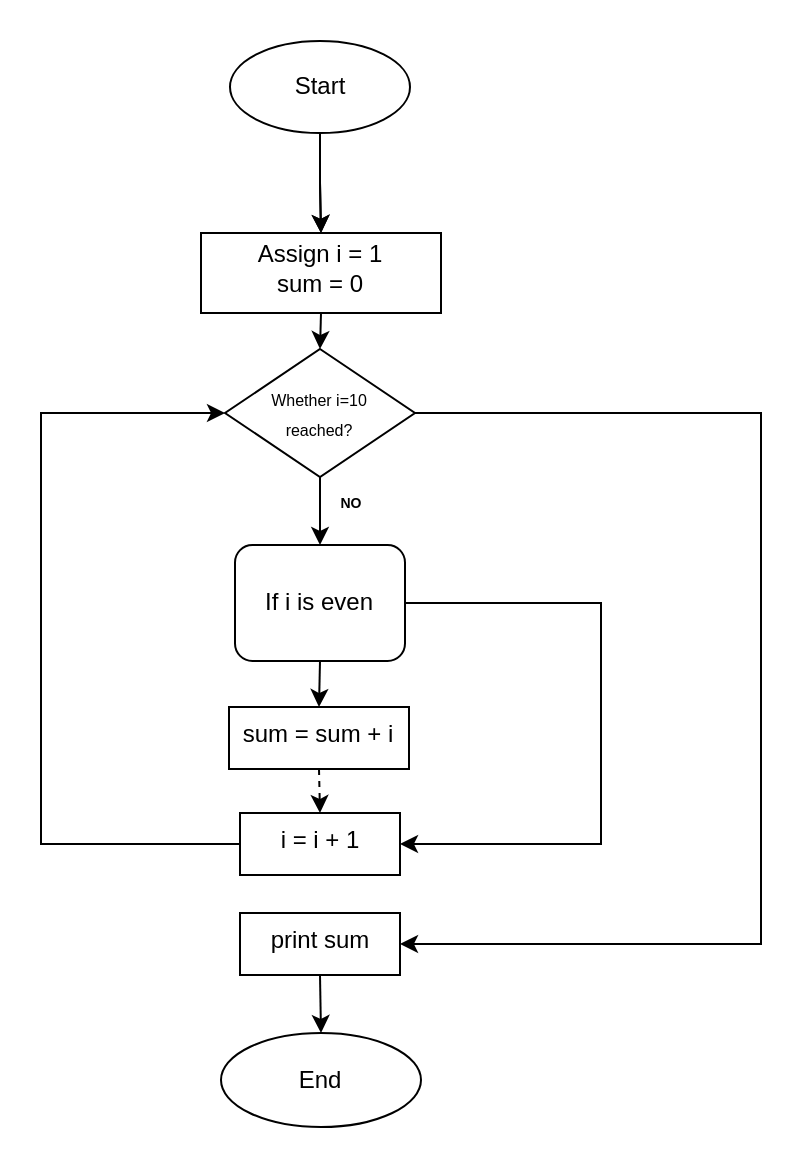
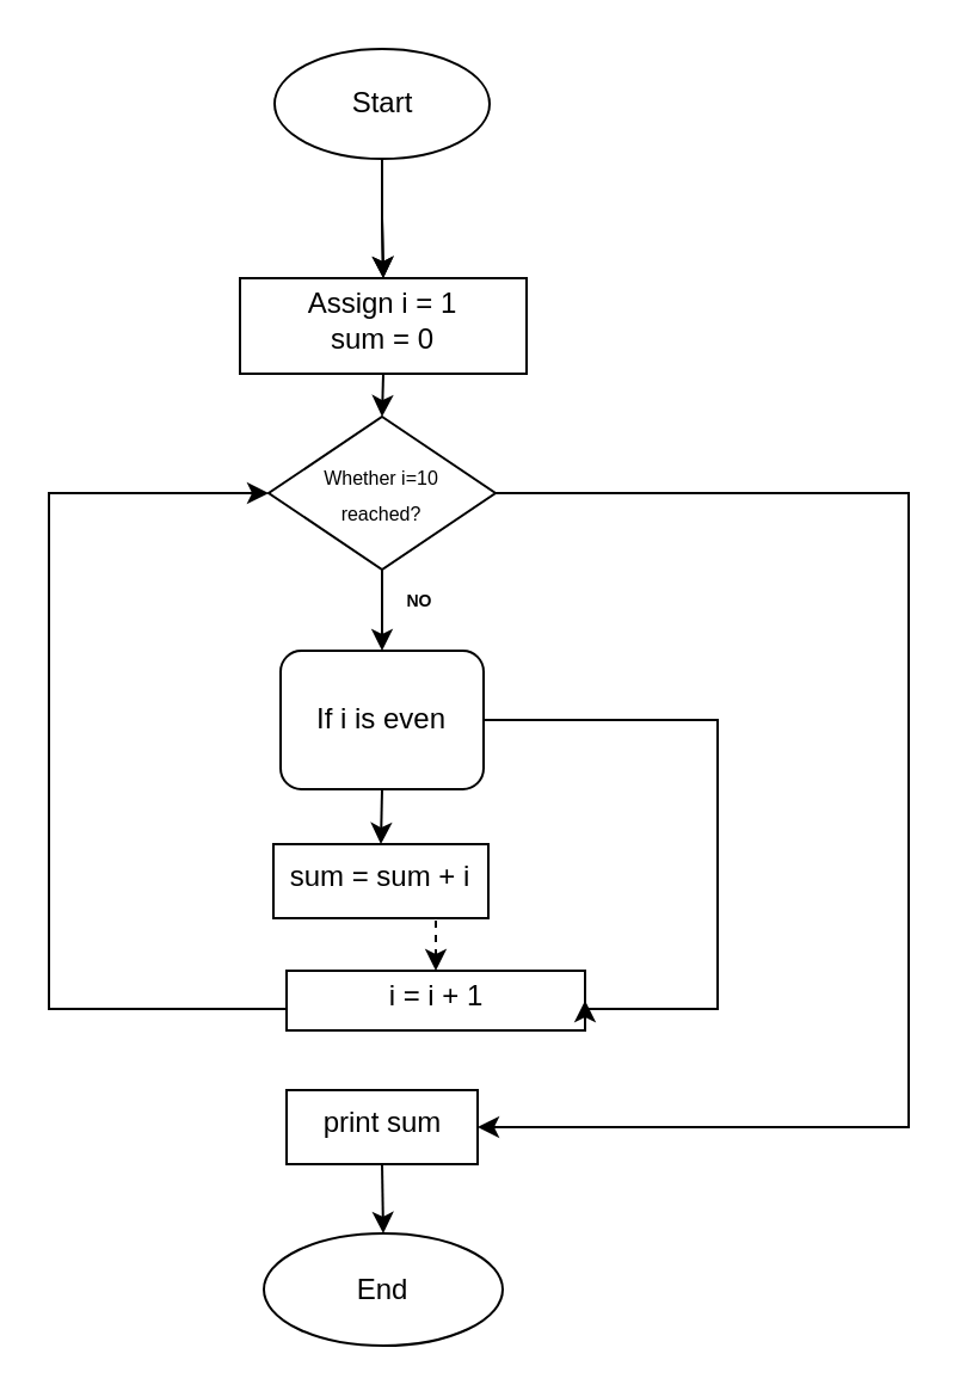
- <mxCell id="3" value="i = i + 1" style="rectangle;whiteSpace=wrap;html=1;shadow=0;fontFamily=Helvetica;fontSize=12;align=center;strokeWidth=1;spacing=6;spacingTop=-4;" parent="1" vertex="1"><mxGeometry x="119.5" y="406" width="80" height="31" as="geometry" /></mxCell>
+ <mxCell id="3" value="i = i + 1" style="rectangle;whiteSpace=wrap;html=1;shadow=0;fontFamily=Helvetica;fontSize=12;align=center;strokeWidth=1;spacing=6;spacingTop=-4;" parent="1" vertex="1"><mxGeometry x="119.5" y="406" width="125" height="25" as="geometry" /></mxCell>
